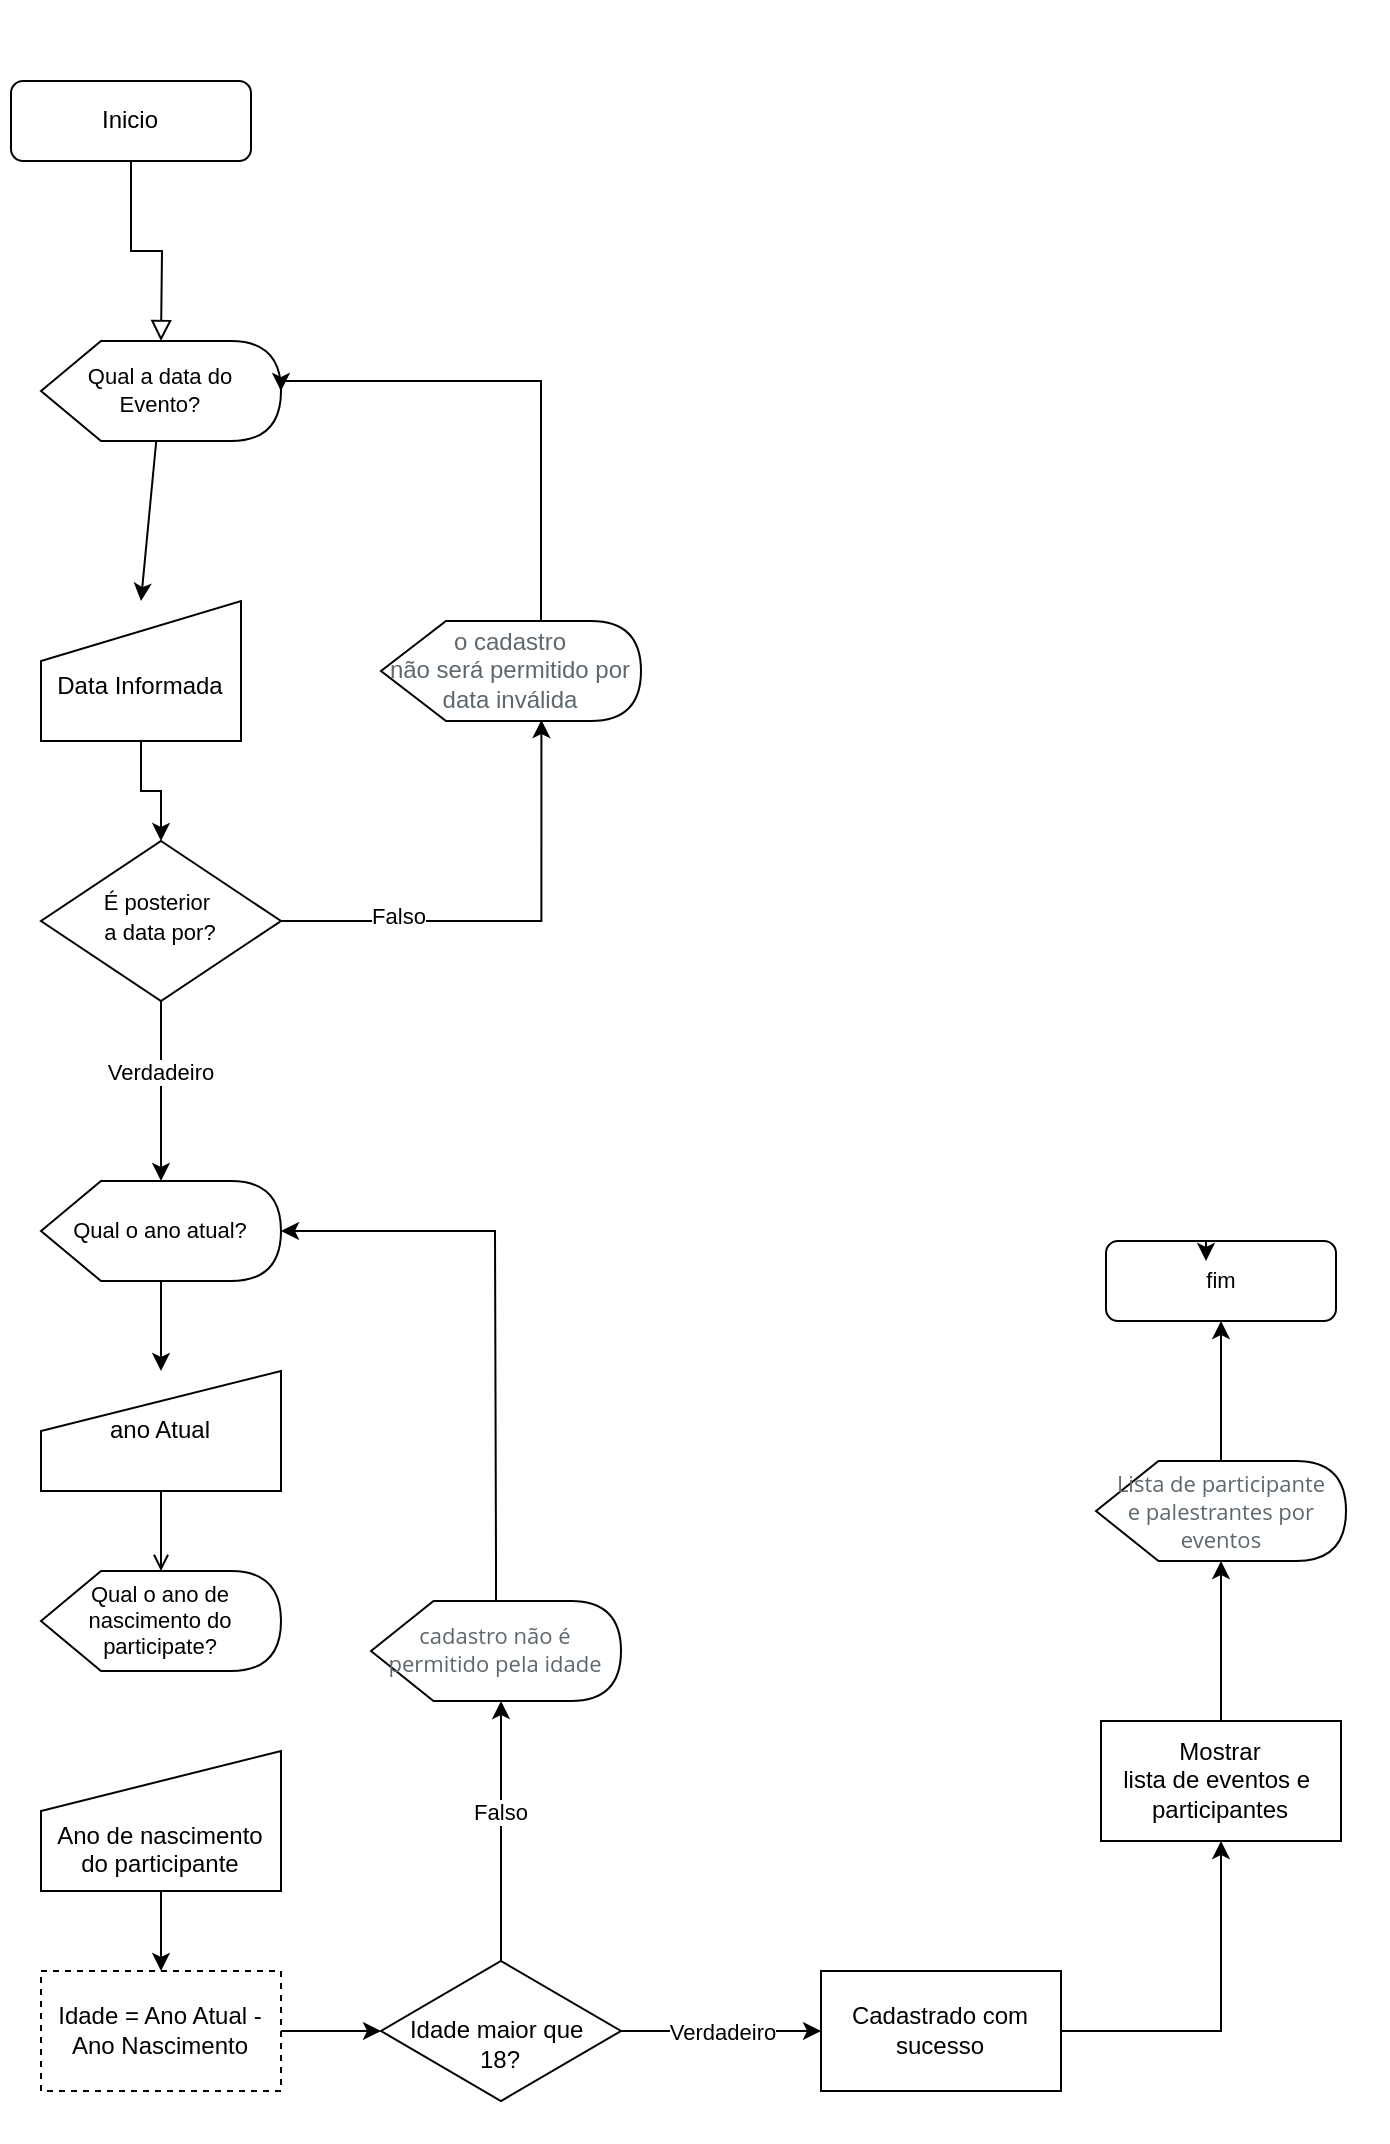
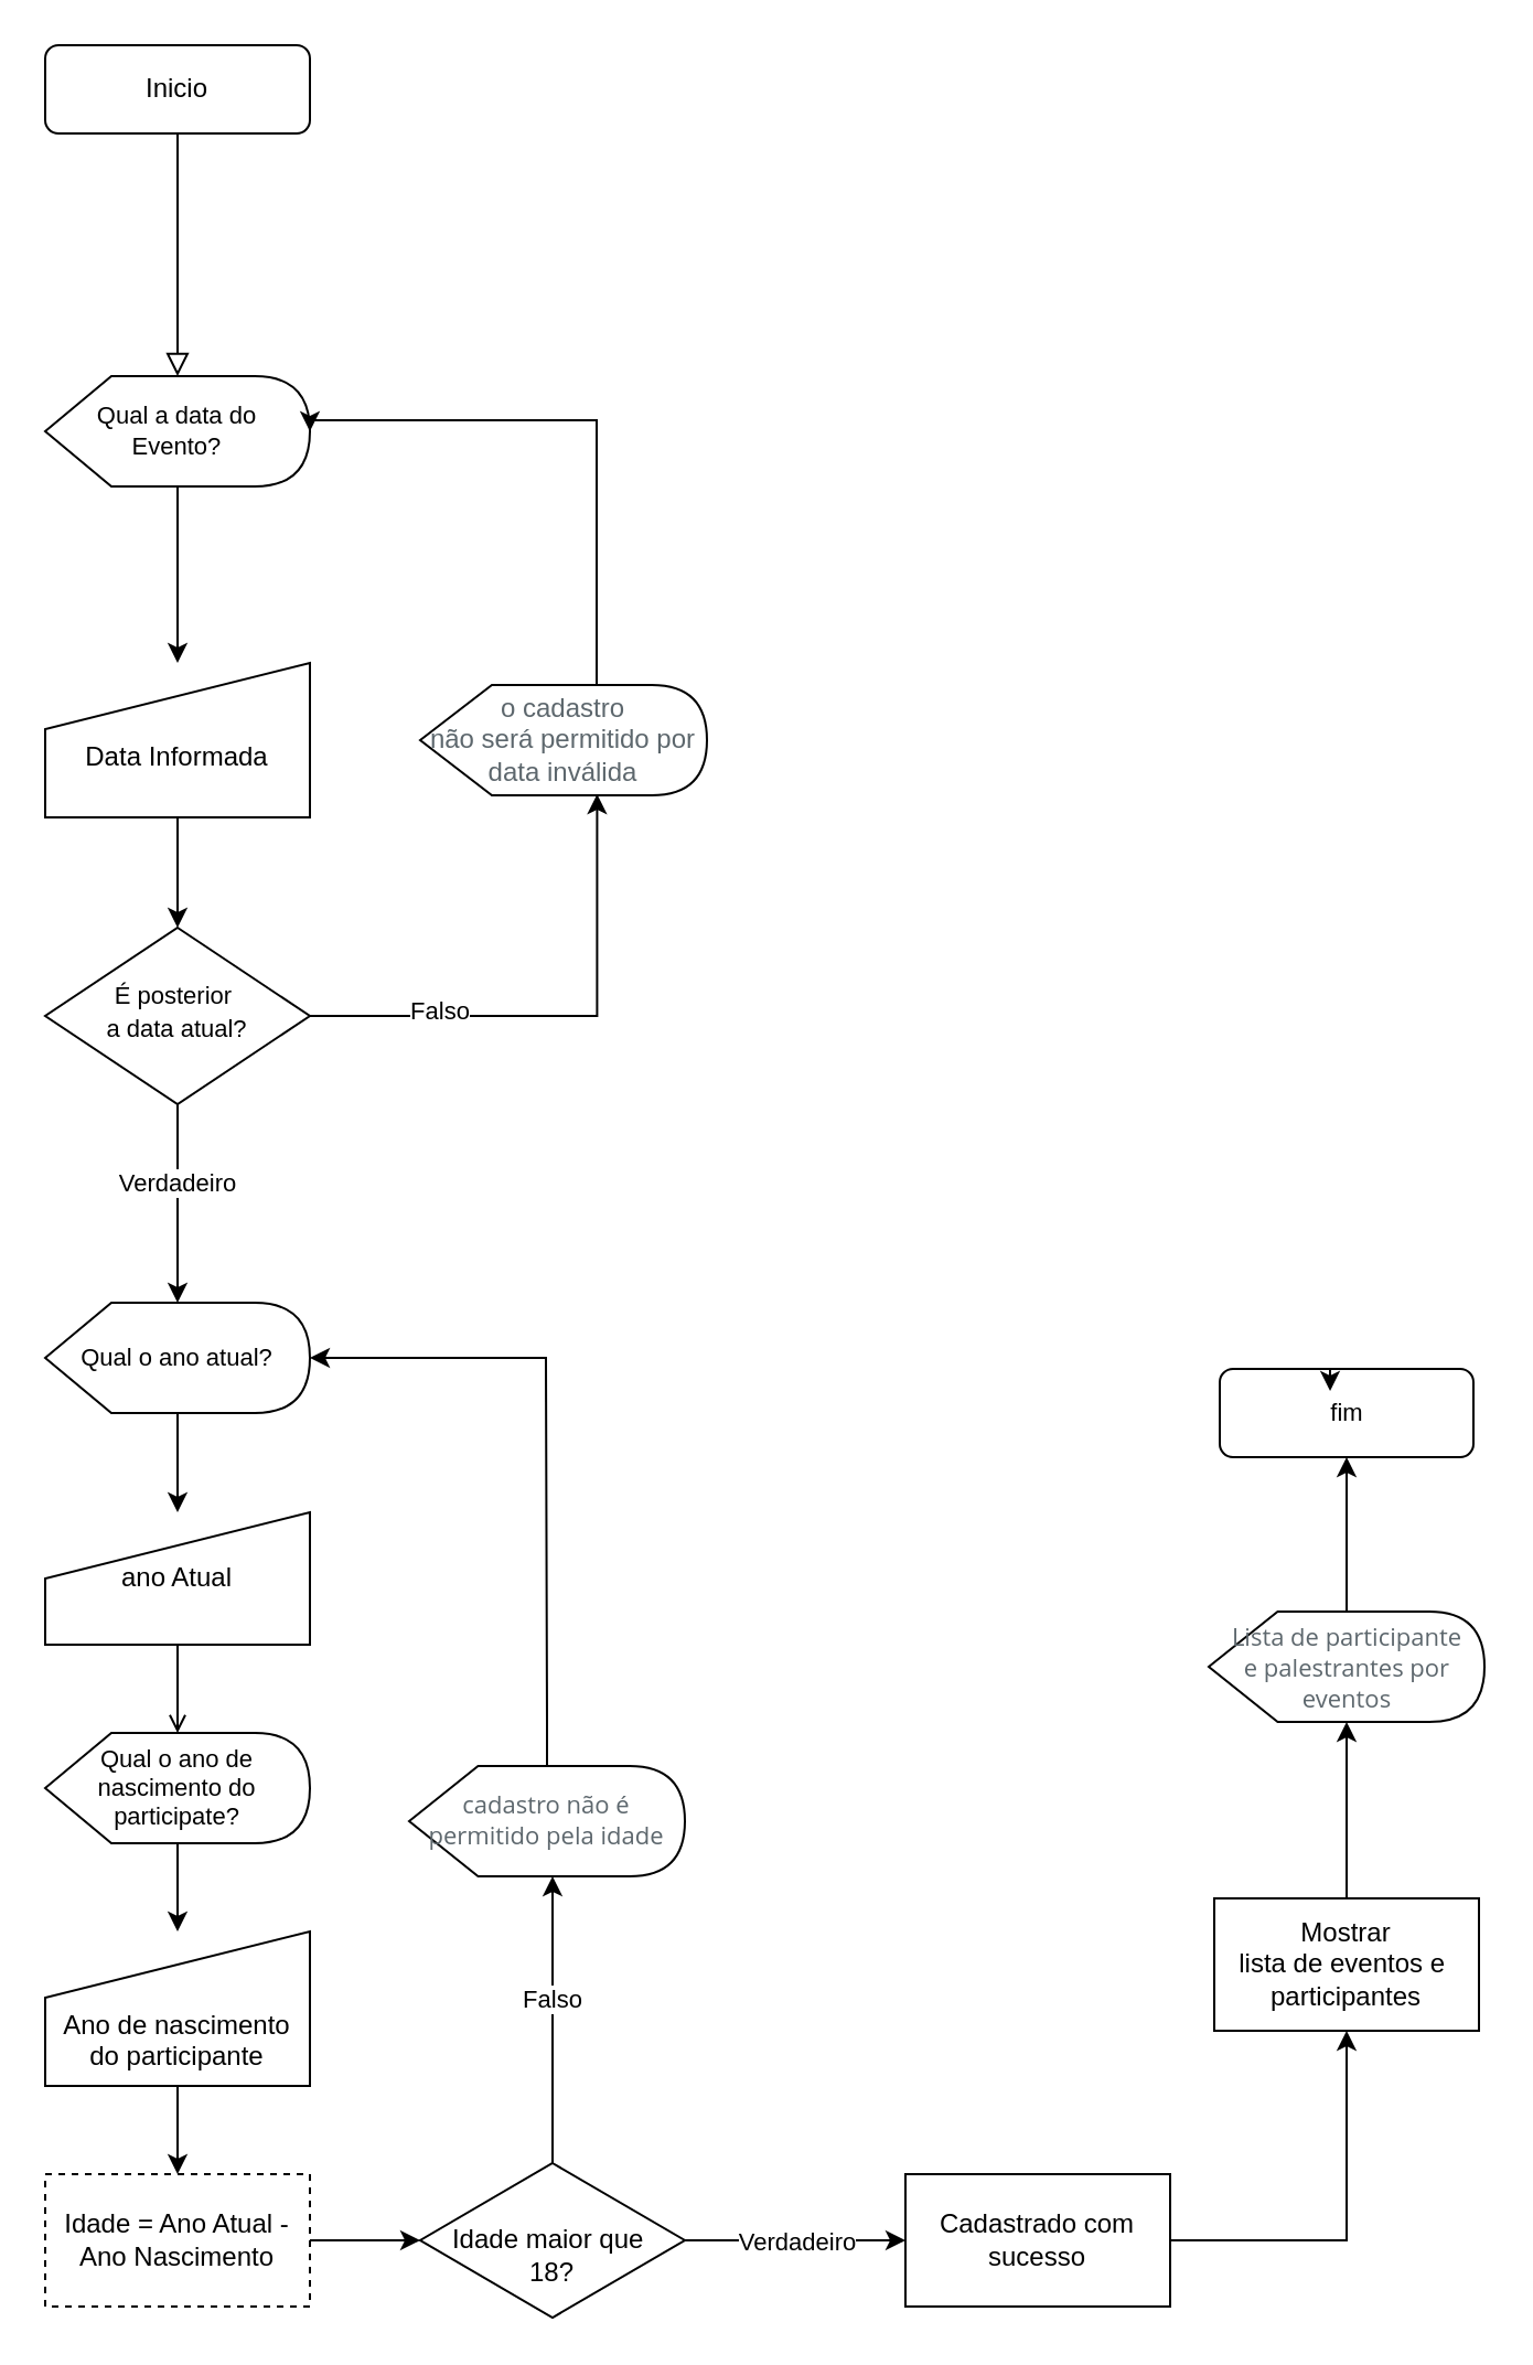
- <mxCell id="3" value="Inicio" style="rounded=1;whiteSpace=wrap;html=1;fontSize=12;glass=0;strokeWidth=1;shadow=0;" parent="1" vertex="1"><mxGeometry x="5" y="40" width="120" height="40" as="geometry" /></mxCell>
+ <mxCell id="3" value="Inicio" style="rounded=1;whiteSpace=wrap;html=1;fontSize=12;glass=0;strokeWidth=1;shadow=0;" parent="1" vertex="1"><mxGeometry x="20" y="20" width="120" height="40" as="geometry" /></mxCell>
- <mxCell id="16" value="&lt;br&gt;Data Informada" style="shape=manualInput;whiteSpace=wrap;html=1;fontFamily=Helvetica;fontSize=12;" vertex="1" parent="1"><mxGeometry x="20" y="300" width="100" height="70" as="geometry" /></mxCell>
+ <mxCell id="16" value="&lt;br&gt;Data Informada" style="shape=manualInput;whiteSpace=wrap;html=1;fontFamily=Helvetica;fontSize=12;" vertex="1" parent="1"><mxGeometry x="20" y="300" width="120" height="70" as="geometry" /></mxCell>
- <mxCell id="8" value="&lt;span style=&quot;font-size: 11px&quot;&gt;É posterior&amp;nbsp;&lt;br&gt;a data por?&lt;br&gt;&lt;/span&gt;" style="rhombus;whiteSpace=wrap;html=1;shadow=0;fontFamily=Helvetica;fontSize=12;align=center;strokeWidth=1;spacing=6;spacingTop=-4;" parent="1" vertex="1"><mxGeometry x="20" y="420" width="120" height="80" as="geometry" /></mxCell>
+ <mxCell id="8" value="&lt;span style=&quot;font-size: 11px&quot;&gt;É posterior&amp;nbsp;&lt;br&gt;a data atual?&lt;br&gt;&lt;/span&gt;" style="rhombus;whiteSpace=wrap;html=1;shadow=0;fontFamily=Helvetica;fontSize=12;align=center;strokeWidth=1;spacing=6;spacingTop=-4;" parent="1" vertex="1"><mxGeometry x="20" y="420" width="120" height="80" as="geometry" /></mxCell>
+ <mxCell id="21" style="edgeStyle=orthogonalEdgeStyle;rounded=0;orthogonalLoop=1;jettySize=auto;html=1;entryX=0.5;entryY=0;entryDx=0;entryDy=0;labelBorderColor=none;fontFamily=Helvetica;fontSize=12;" edge="1" parent="1" source="22" target="24"><mxGeometry relative="1" as="geometry" /></mxCell>
